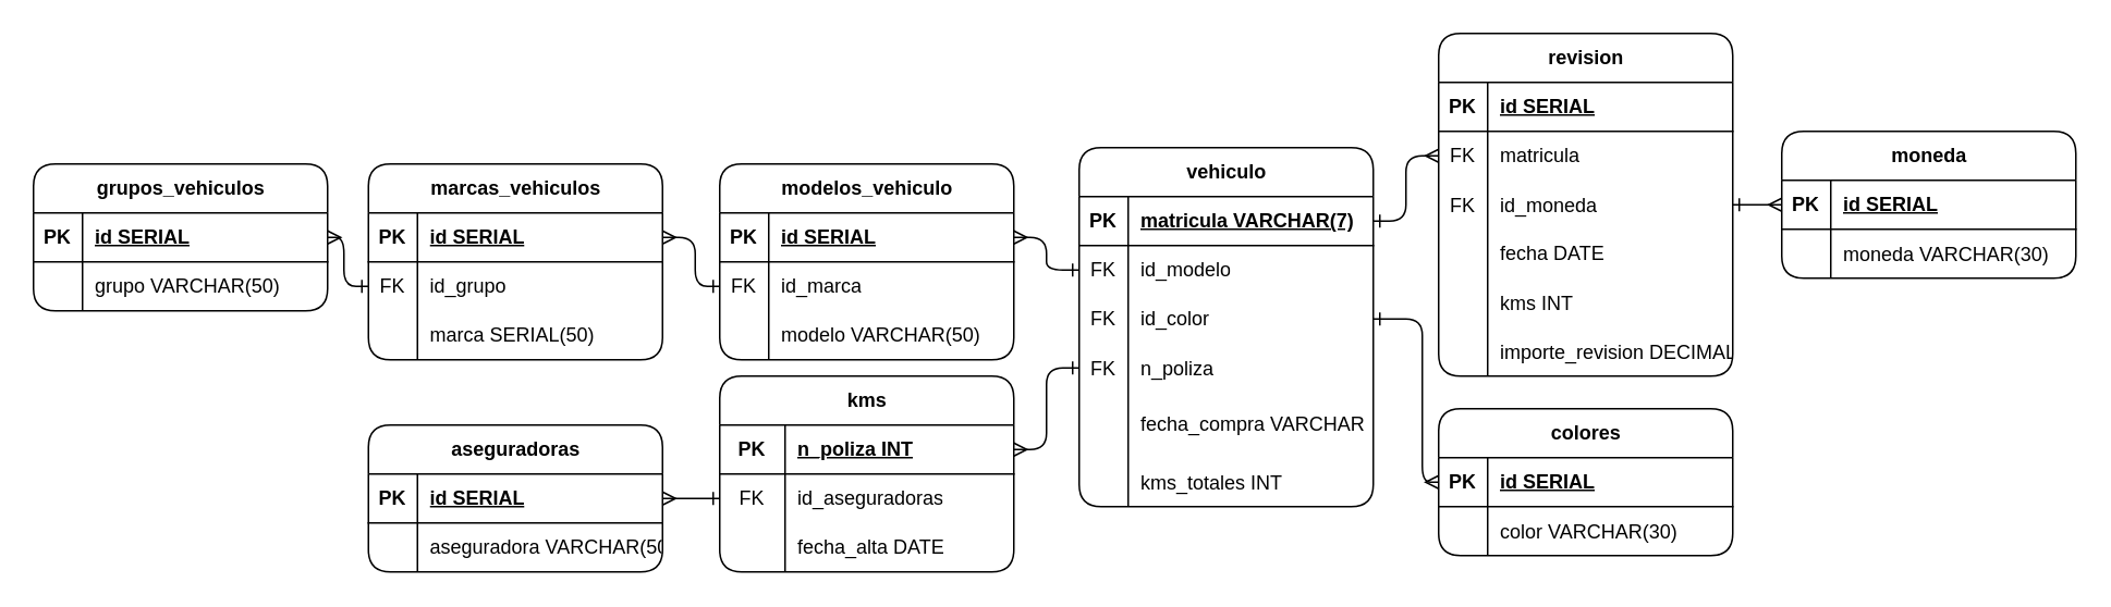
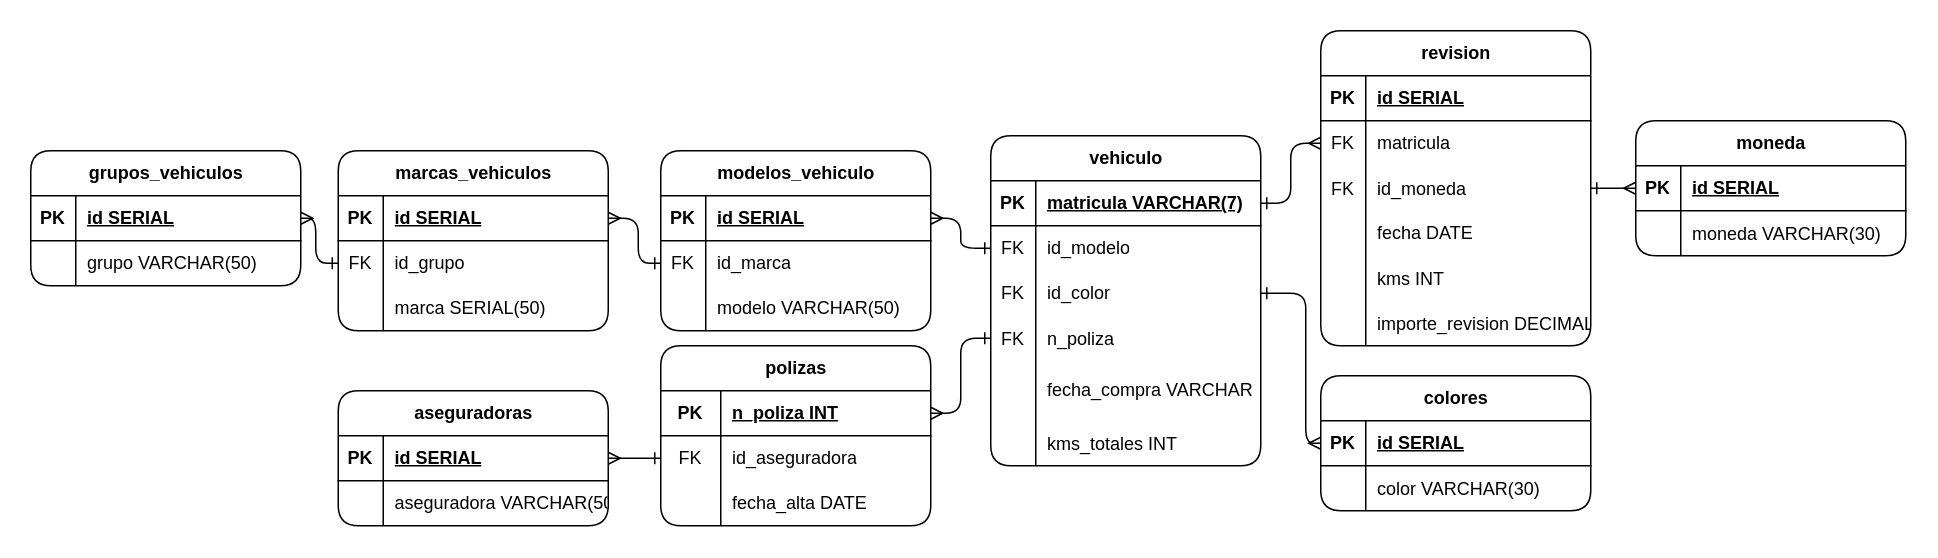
- <mxCell id="48" value="kms" style="shape=table;startSize=30;container=1;collapsible=1;childLayout=tableLayout;fixedRows=1;rowLines=0;fontStyle=1;align=center;resizeLast=1;html=1;rounded=1;" vertex="1" parent="1"><mxGeometry x="440" y="230" width="180" height="120" as="geometry" /></mxCell>
+ <mxCell id="48" value="polizas" style="shape=table;startSize=30;container=1;collapsible=1;childLayout=tableLayout;fixedRows=1;rowLines=0;fontStyle=1;align=center;resizeLast=1;html=1;rounded=1;" vertex="1" parent="1"><mxGeometry x="440" y="230" width="180" height="120" as="geometry" /></mxCell>
- <mxCell id="54" value="id_aseguradoras" style="shape=partialRectangle;connectable=0;fillColor=none;top=0;left=0;bottom=0;right=0;align=left;spacingLeft=6;overflow=hidden;whiteSpace=wrap;html=1;rounded=1;" vertex="1" parent="52"><mxGeometry x="40" width="140" height="30" as="geometry"><mxRectangle width="140" height="30" as="alternateBounds" /></mxGeometry></mxCell>
+ <mxCell id="54" value="id_aseguradora" style="shape=partialRectangle;connectable=0;fillColor=none;top=0;left=0;bottom=0;right=0;align=left;spacingLeft=6;overflow=hidden;whiteSpace=wrap;html=1;rounded=1;" vertex="1" parent="52"><mxGeometry x="40" width="140" height="30" as="geometry"><mxRectangle width="140" height="30" as="alternateBounds" /></mxGeometry></mxCell>
